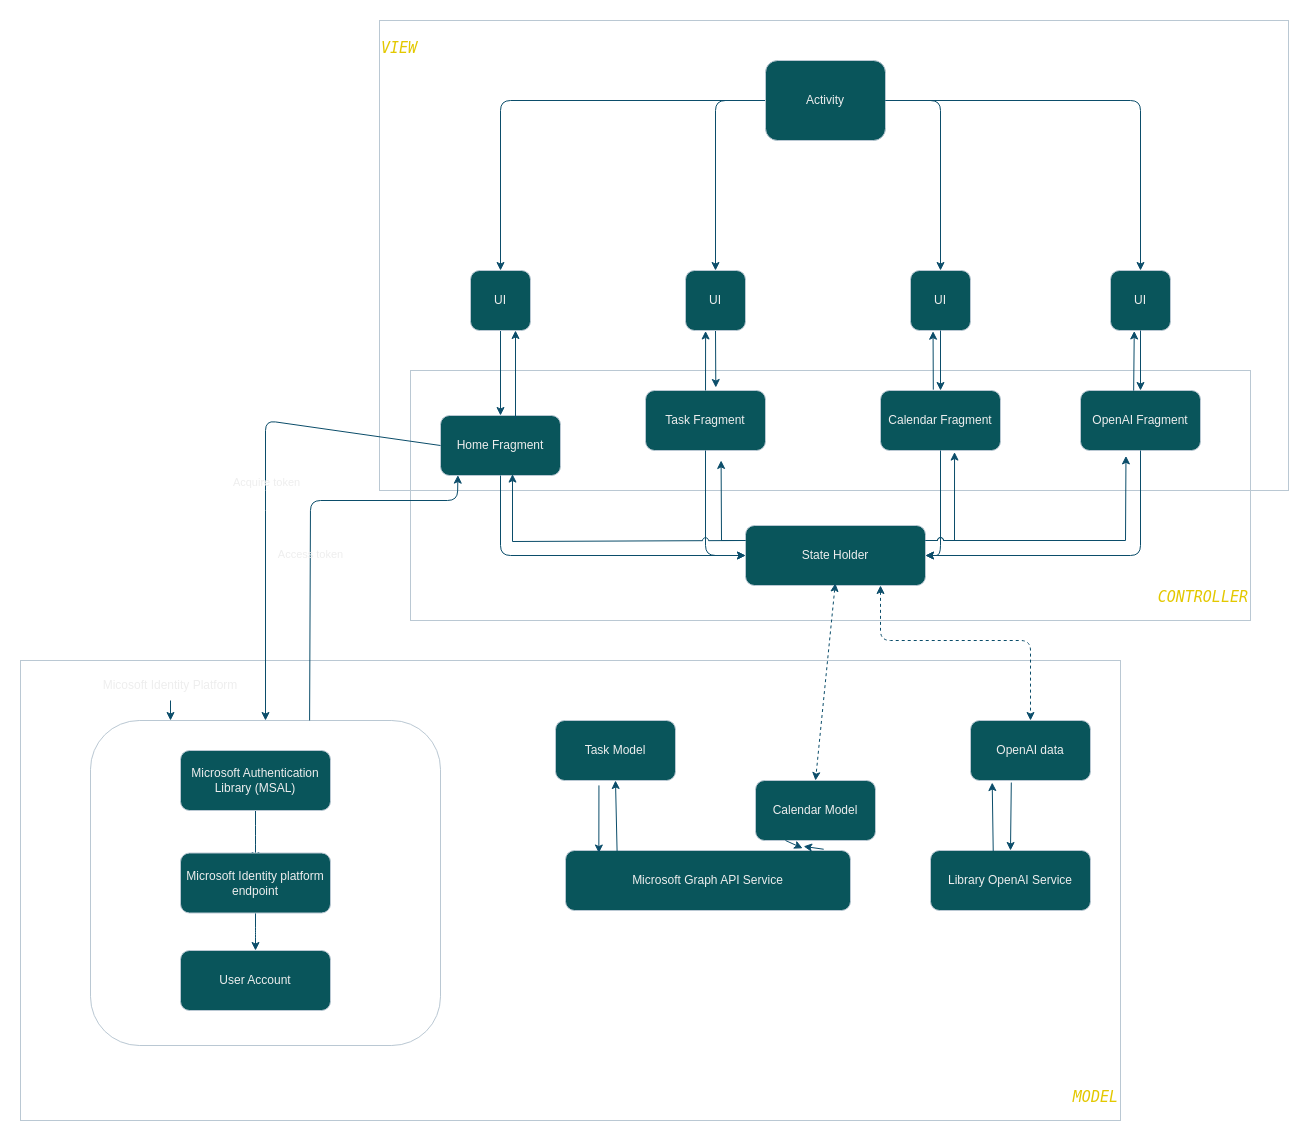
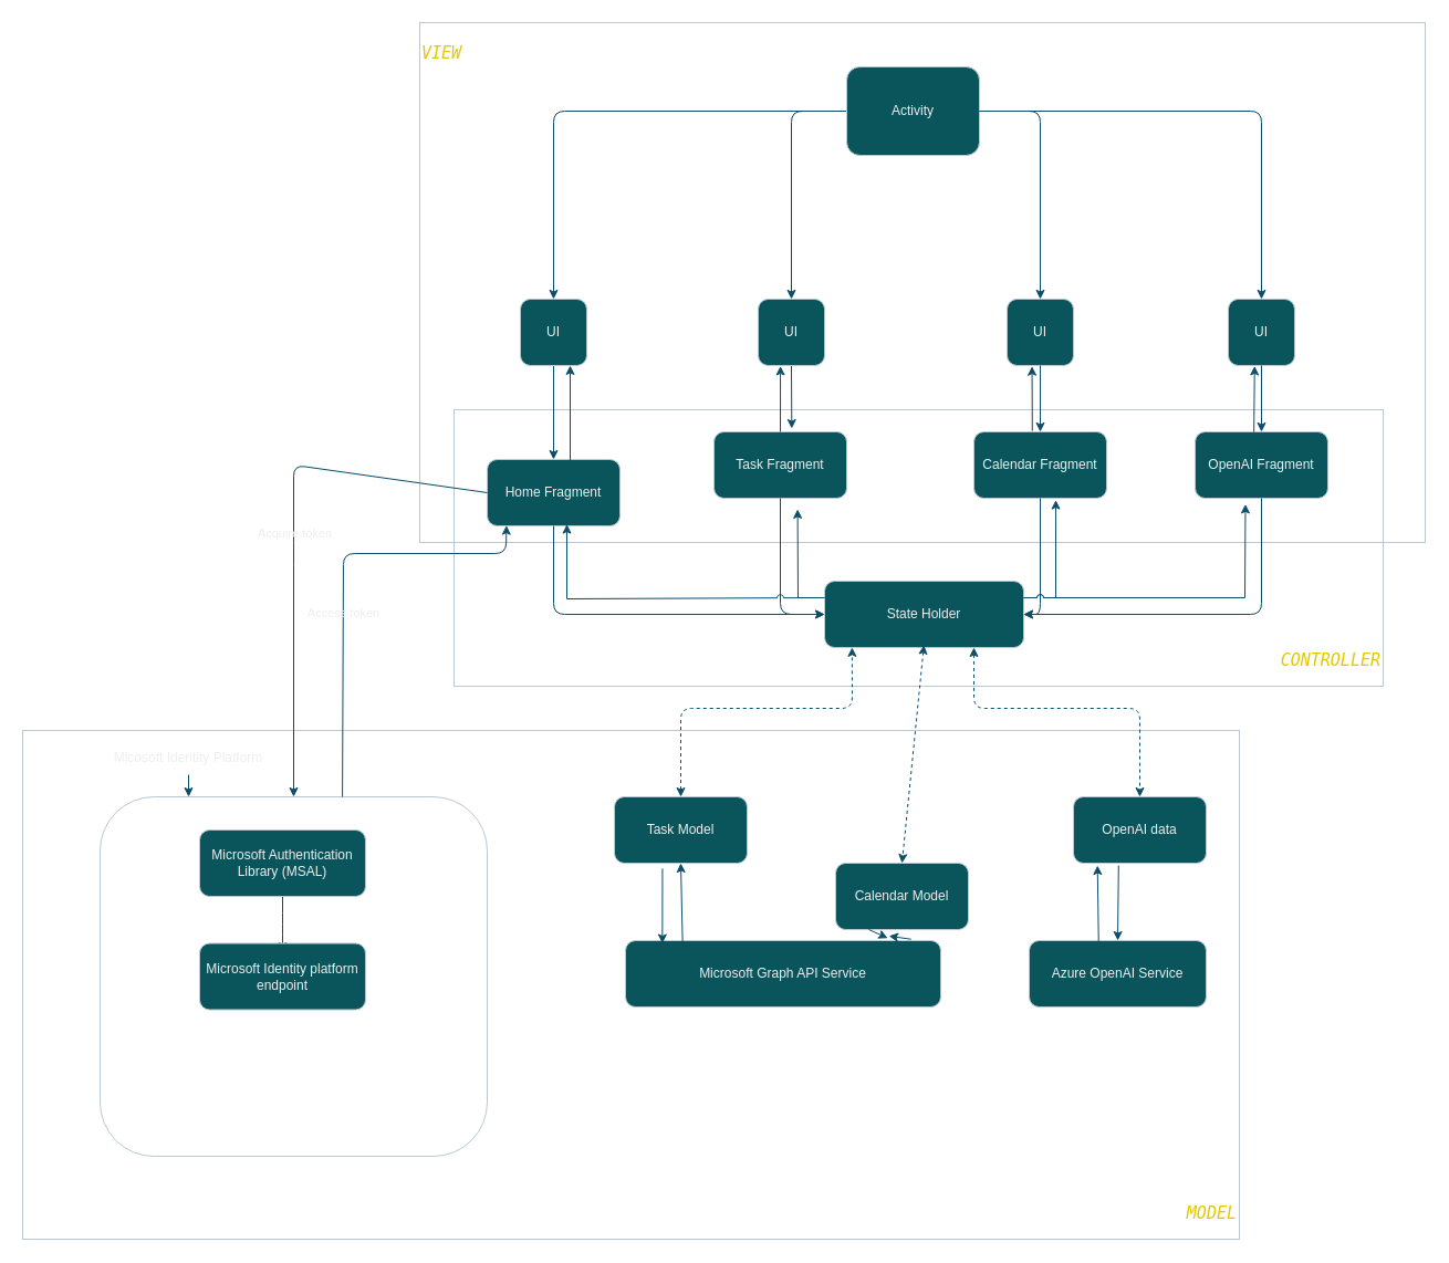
+ <mxCell id="43" value="" style="endArrow=classic;startArrow=classic;html=1;rounded=1;entryX=0.138;entryY=0.998;entryDx=0;entryDy=0;entryPerimeter=0;exitX=0.5;exitY=0;exitDx=0;exitDy=0;labelBackgroundColor=none;fontColor=default;strokeColor=#0B4D6A;dashed=1;" edge="1" parent="1" source="18" target="13"><mxGeometry width="50" height="50" relative="1" as="geometry"><mxPoint x="440" y="580" as="sourcePoint" /><mxPoint x="490" y="530" as="targetPoint" /><Array as="points"><mxPoint x="615" y="640" /><mxPoint x="770" y="640" /></Array></mxGeometry></mxCell>
- <mxCell id="45" value="Library OpenAI Service" style="rounded=1;whiteSpace=wrap;html=1;labelBackgroundColor=none;fillColor=#09555B;strokeColor=#BAC8D3;fontColor=#EEEEEE;" vertex="1" parent="1"><mxGeometry x="930" y="850" width="160" height="60" as="geometry" /></mxCell>
+ <mxCell id="45" value="Azure OpenAI Service" style="rounded=1;whiteSpace=wrap;html=1;labelBackgroundColor=none;fillColor=#09555B;strokeColor=#BAC8D3;fontColor=#EEEEEE;" vertex="1" parent="1"><mxGeometry x="930" y="850" width="160" height="60" as="geometry" /></mxCell>
- <mxCell id="29" value="" style="edgeStyle=orthogonalEdgeStyle;rounded=1;orthogonalLoop=1;jettySize=auto;html=1;labelBackgroundColor=none;fontColor=default;strokeColor=#0B4D6A;" edge="1" parent="1" source="30" target="31"><mxGeometry relative="1" as="geometry" /></mxCell>
- <mxCell id="31" value="User Account" style="rounded=1;whiteSpace=wrap;html=1;labelBackgroundColor=none;fillColor=#09555B;strokeColor=#BAC8D3;fontColor=#EEEEEE;" vertex="1" parent="1"><mxGeometry x="180" y="950" width="150" height="60" as="geometry" /></mxCell>
